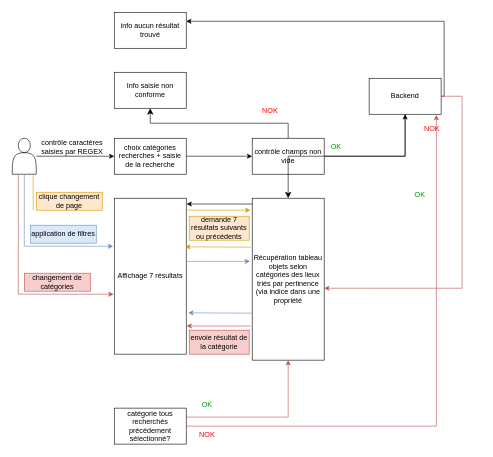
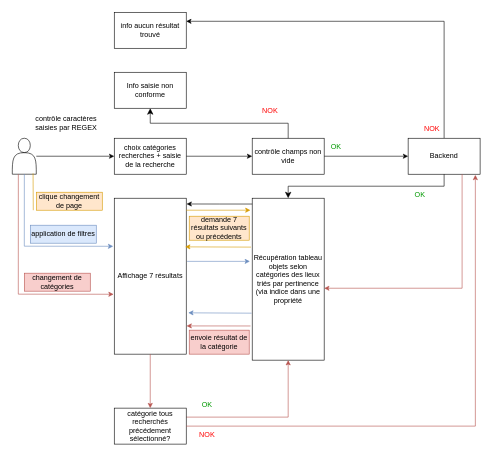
- <mxCell id="7" value="Backend" style="rounded=0;whiteSpace=wrap;html=1;" vertex="1" parent="1"><mxGeometry x="615" y="130" width="120" height="60" as="geometry" /></mxCell>
+ <mxCell id="7" value="Backend" style="rounded=0;whiteSpace=wrap;html=1;" vertex="1" parent="1"><mxGeometry x="680" y="230" width="120" height="60" as="geometry" /></mxCell>
- <mxCell id="8" value="contrôle caractères saisies par REGEX" style="text;html=1;align=center;verticalAlign=middle;whiteSpace=wrap;rounded=0;" vertex="1" parent="1"><mxGeometry x="60" y="230" width="120" height="30" as="geometry" /></mxCell>
+ <mxCell id="8" value="contrôle caractères saisies par REGEX" style="text;html=1;align=center;verticalAlign=middle;whiteSpace=wrap;rounded=0;" vertex="1" parent="1"><mxGeometry x="50" y="190" width="120" height="30" as="geometry" /></mxCell>
+ <mxCell id="34" value="" style="endArrow=classic;html=1;rounded=0;exitX=0.5;exitY=1;exitDx=0;exitDy=0;entryX=0.5;entryY=0;entryDx=0;entryDy=0;fillColor=#f8cecc;strokeColor=#b85450;" edge="1" parent="1" source="17" target="33"><mxGeometry width="50" height="50" relative="1" as="geometry"><mxPoint x="240" y="620" as="sourcePoint" /><mxPoint x="290" y="570" as="targetPoint" /></mxGeometry></mxCell>
